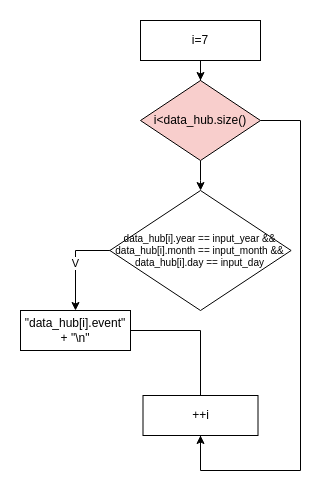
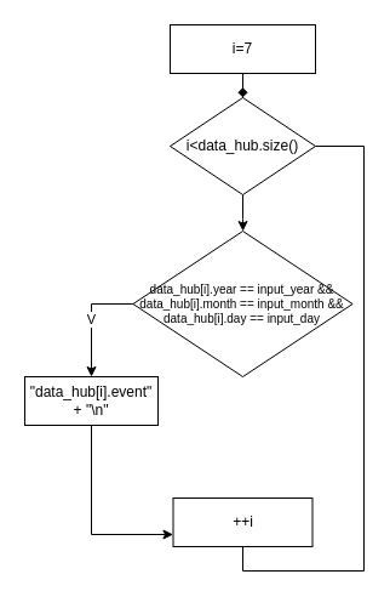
- <mxCell id="10" value="" style="edgeStyle=orthogonalEdgeStyle;rounded=0;orthogonalLoop=1;jettySize=auto;html=1;" edge="1" parent="1" source="11" target="3"><mxGeometry relative="1" as="geometry" /></mxCell>
+ <mxCell id="10" value="" style="edgeStyle=orthogonalEdgeStyle;rounded=0;orthogonalLoop=1;jettySize=auto;html=1;endArrow=diamond;" edge="1" parent="1" source="11" target="3"><mxGeometry relative="1" as="geometry" /></mxCell>
- <mxCell id="3" value="i&amp;lt;data_hub.size()" style="rhombus;whiteSpace=wrap;html=1;fillColor=#f8cecc;" vertex="1" parent="1"><mxGeometry x="140" y="80" width="120" height="80" as="geometry" /></mxCell>
+ <mxCell id="3" value="i&amp;lt;data_hub.size()" style="rhombus;whiteSpace=wrap;html=1;" vertex="1" parent="1"><mxGeometry x="140" y="80" width="120" height="80" as="geometry" /></mxCell>
- <mxCell id="9" value="++i" style="rounded=0;whiteSpace=wrap;html=1;" vertex="1" parent="1"><mxGeometry x="142.5" y="395" width="115" height="40" as="geometry" /></mxCell>
+ <mxCell id="9" value="++i" style="rounded=0;whiteSpace=wrap;html=1;" vertex="1" parent="1"><mxGeometry x="142.5" y="410" width="115" height="40" as="geometry" /></mxCell>
